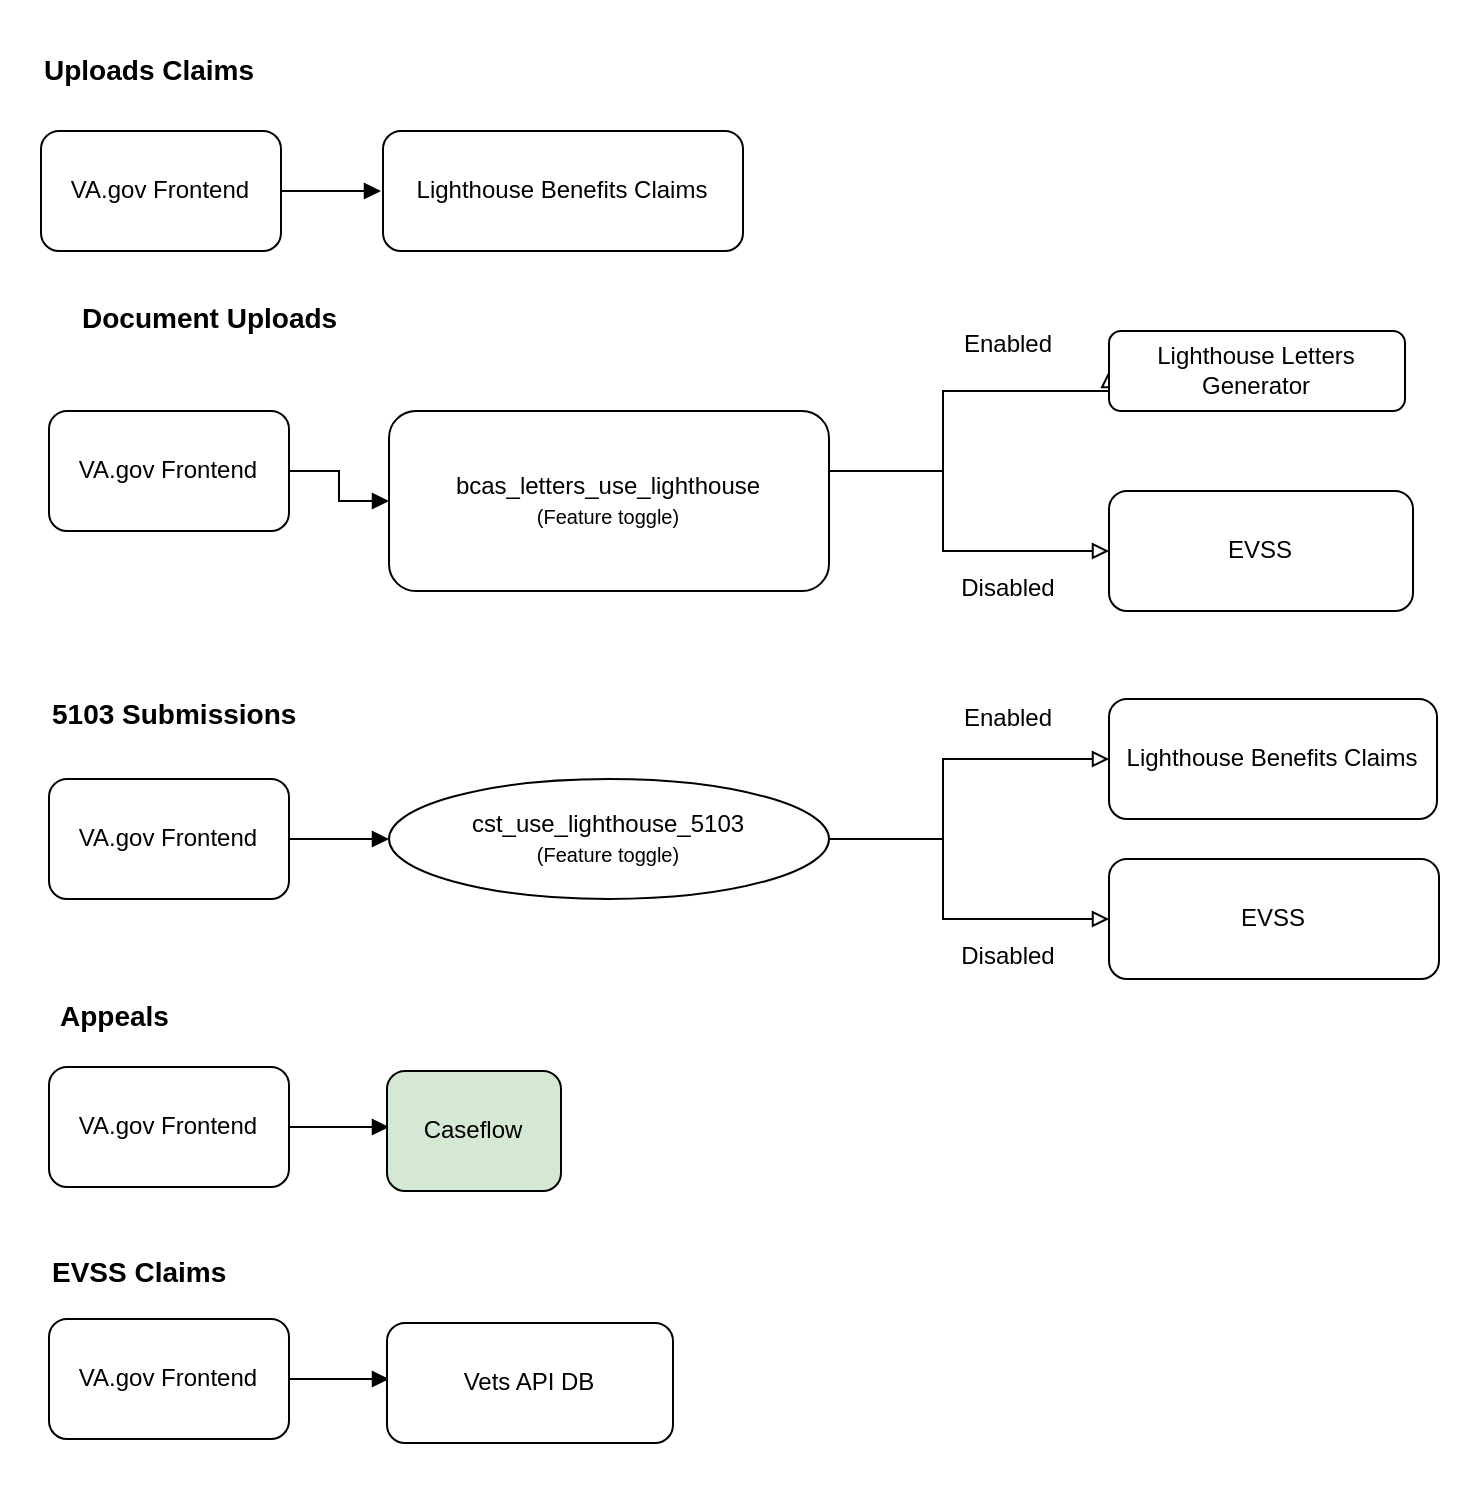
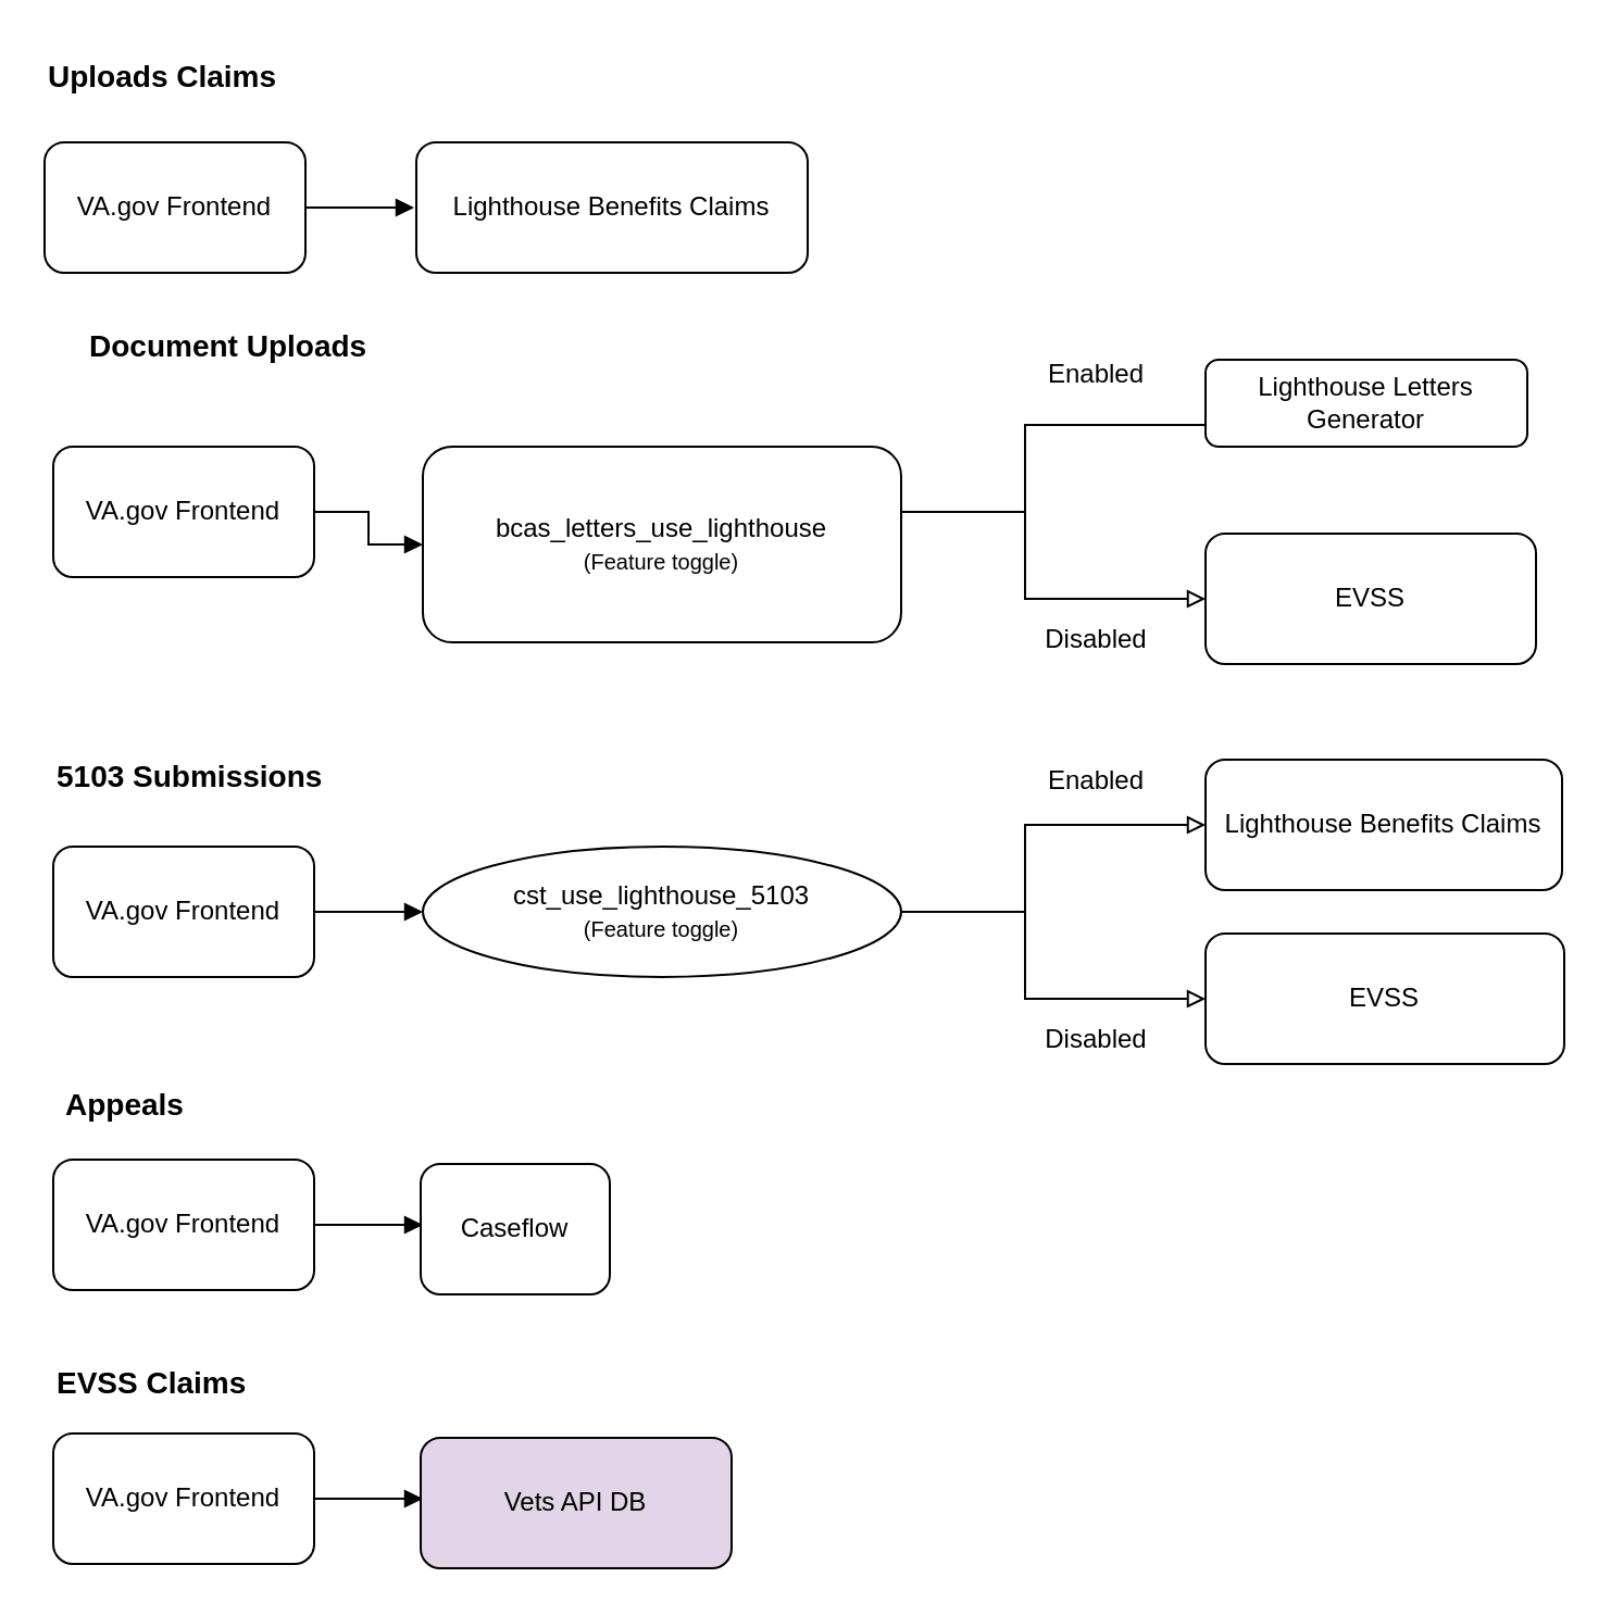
- <mxCell id="19" style="edgeStyle=orthogonalEdgeStyle;rounded=0;orthogonalLoop=1;jettySize=auto;html=1;entryX=0;entryY=0.5;entryDx=0;entryDy=0;endArrow=block;endFill=0;" parent="1" source="21" target="22" edge="1"><mxGeometry relative="1" as="geometry"><Array as="points"><mxPoint x="471" y="235" /><mxPoint x="471" y="195" /></Array></mxGeometry></mxCell>
+ <mxCell id="19" style="edgeStyle=orthogonalEdgeStyle;rounded=0;orthogonalLoop=1;jettySize=auto;html=1;entryX=0;entryY=0.5;entryDx=0;entryDy=0;endArrow=none;endFill=0;" parent="1" source="21" target="22" edge="1"><mxGeometry relative="1" as="geometry"><Array as="points"><mxPoint x="471" y="235" /><mxPoint x="471" y="195" /></Array></mxGeometry></mxCell>
- <mxCell id="16" value="Caseflow" style="rounded=1;whiteSpace=wrap;html=1;fillColor=#d5e8d4;" parent="1" vertex="1"><mxGeometry x="193" y="535" width="87" height="60" as="geometry" /></mxCell>
+ <mxCell id="16" value="Caseflow" style="rounded=1;whiteSpace=wrap;html=1;" parent="1" vertex="1"><mxGeometry x="193" y="535" width="87" height="60" as="geometry" /></mxCell>
- <mxCell id="33" value="Vets API DB" style="rounded=1;whiteSpace=wrap;html=1;" parent="1" vertex="1"><mxGeometry x="193" y="661" width="143" height="60" as="geometry" /></mxCell>
+ <mxCell id="33" value="Vets API DB" style="rounded=1;whiteSpace=wrap;html=1;fillColor=#e1d5e7;" parent="1" vertex="1"><mxGeometry x="193" y="661" width="143" height="60" as="geometry" /></mxCell>
